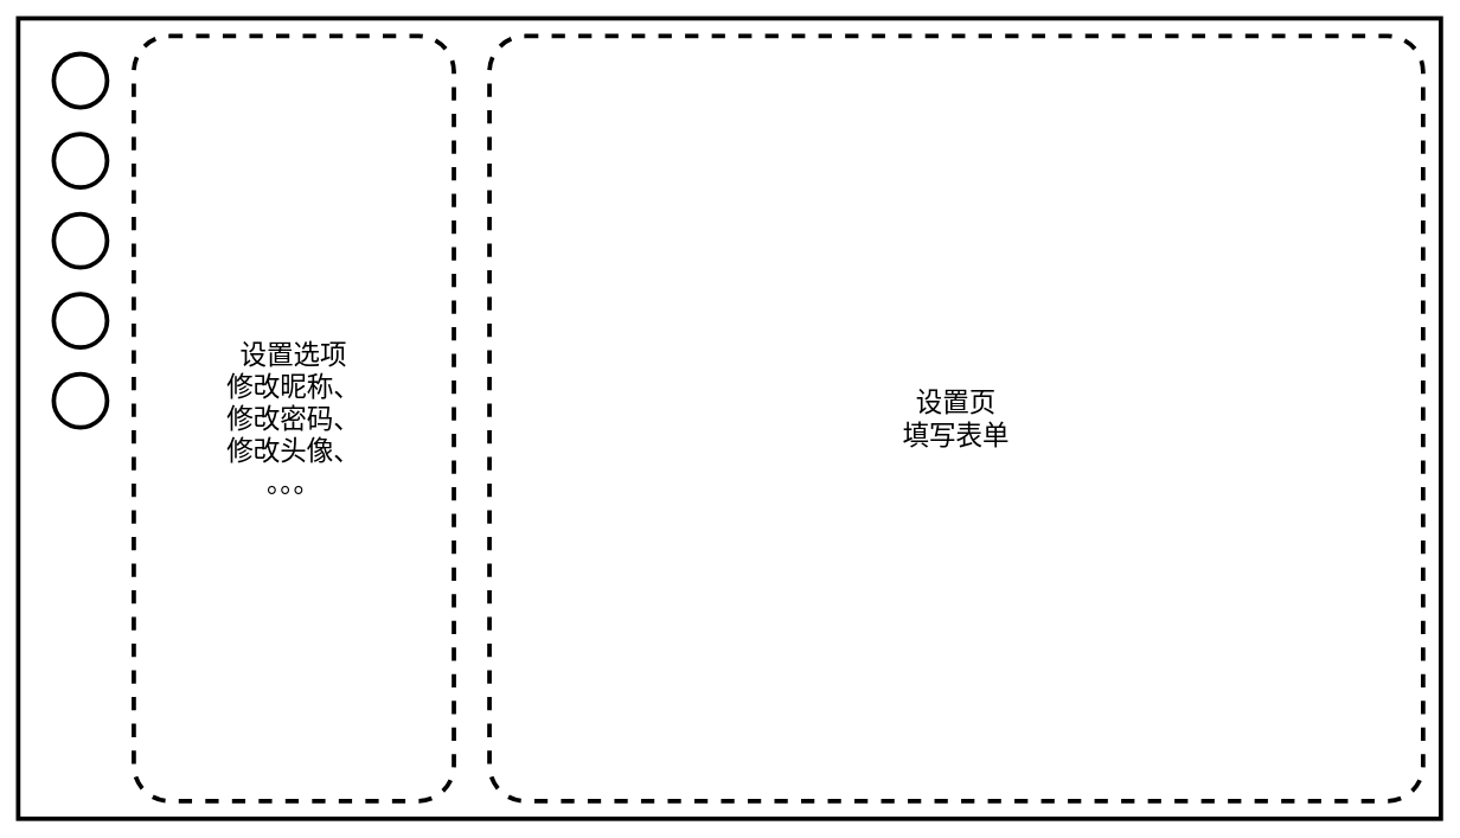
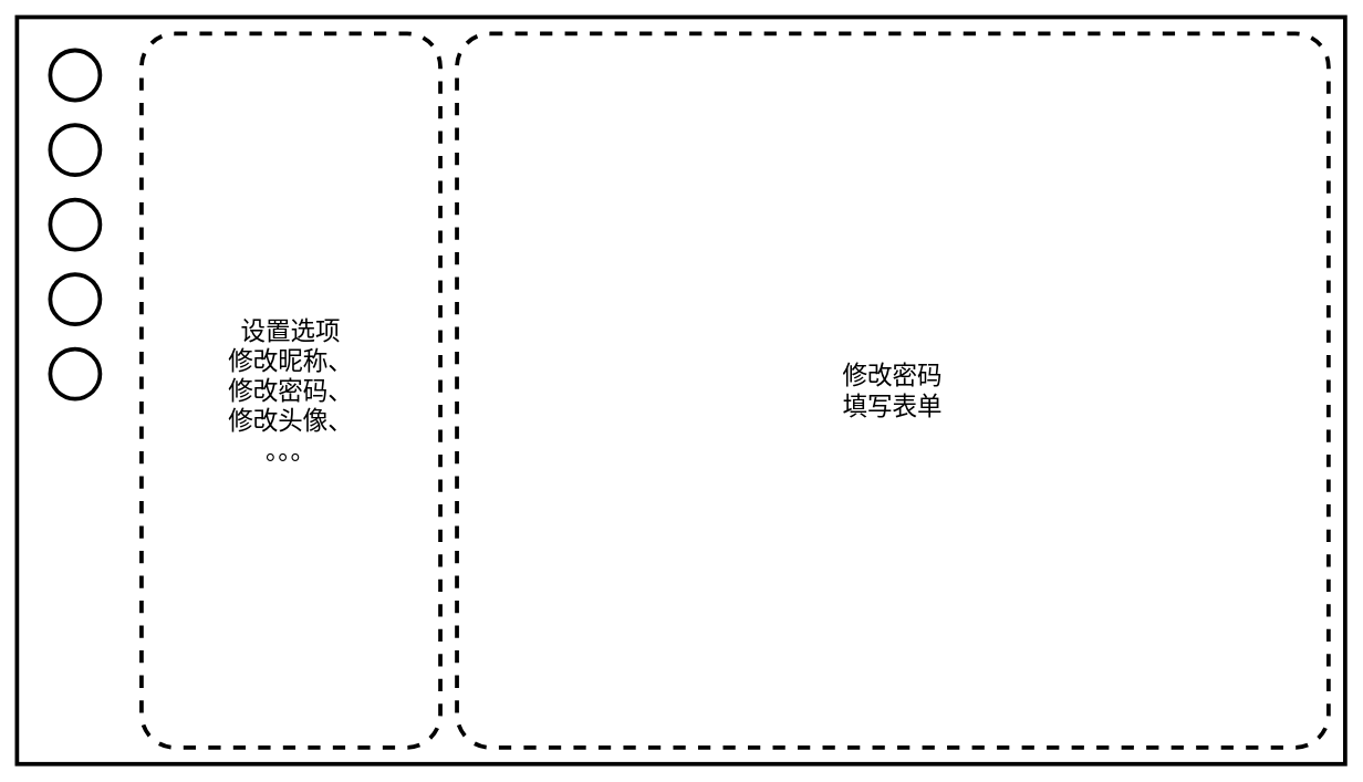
- <mxCell id="8" value="&lt;font style=&quot;font-size: 30px;&quot;&gt;设置选项&lt;br&gt;修改昵称、&lt;br&gt;修改密码、&lt;br&gt;修改头像、&lt;br&gt;。。。&lt;br&gt;&lt;/font&gt;" style="rounded=1;whiteSpace=wrap;html=1;strokeWidth=5;dashed=1;absoluteArcSize=1;arcSize=80;" vertex="1" parent="1"><mxGeometry x="150" y="40" width="360" height="860" as="geometry" /></mxCell>
+ <mxCell id="8" value="&lt;font style=&quot;font-size: 30px;&quot;&gt;设置选项&lt;br&gt;修改昵称、&lt;br&gt;修改密码、&lt;br&gt;修改头像、&lt;br&gt;。。。&lt;br&gt;&lt;/font&gt;" style="rounded=1;whiteSpace=wrap;html=1;strokeWidth=5;dashed=1;absoluteArcSize=1;arcSize=80;" vertex="1" parent="1"><mxGeometry x="170" y="40" width="360" height="860" as="geometry" /></mxCell>
- <mxCell id="9" value="&lt;font style=&quot;font-size: 30px;&quot;&gt;设置页&lt;br&gt;填写表单&lt;br&gt;&lt;/font&gt;" style="rounded=1;whiteSpace=wrap;html=1;strokeWidth=5;dashed=1;absoluteArcSize=1;arcSize=80;" vertex="1" parent="1"><mxGeometry x="550" y="40" width="1050" height="860" as="geometry" /></mxCell>
+ <mxCell id="9" value="&lt;font style=&quot;font-size: 30px;&quot;&gt;修改密码&lt;br&gt;填写表单&lt;br&gt;&lt;/font&gt;" style="rounded=1;whiteSpace=wrap;html=1;strokeWidth=5;dashed=1;absoluteArcSize=1;arcSize=80;" vertex="1" parent="1"><mxGeometry x="550" y="40" width="1050" height="860" as="geometry" /></mxCell>
